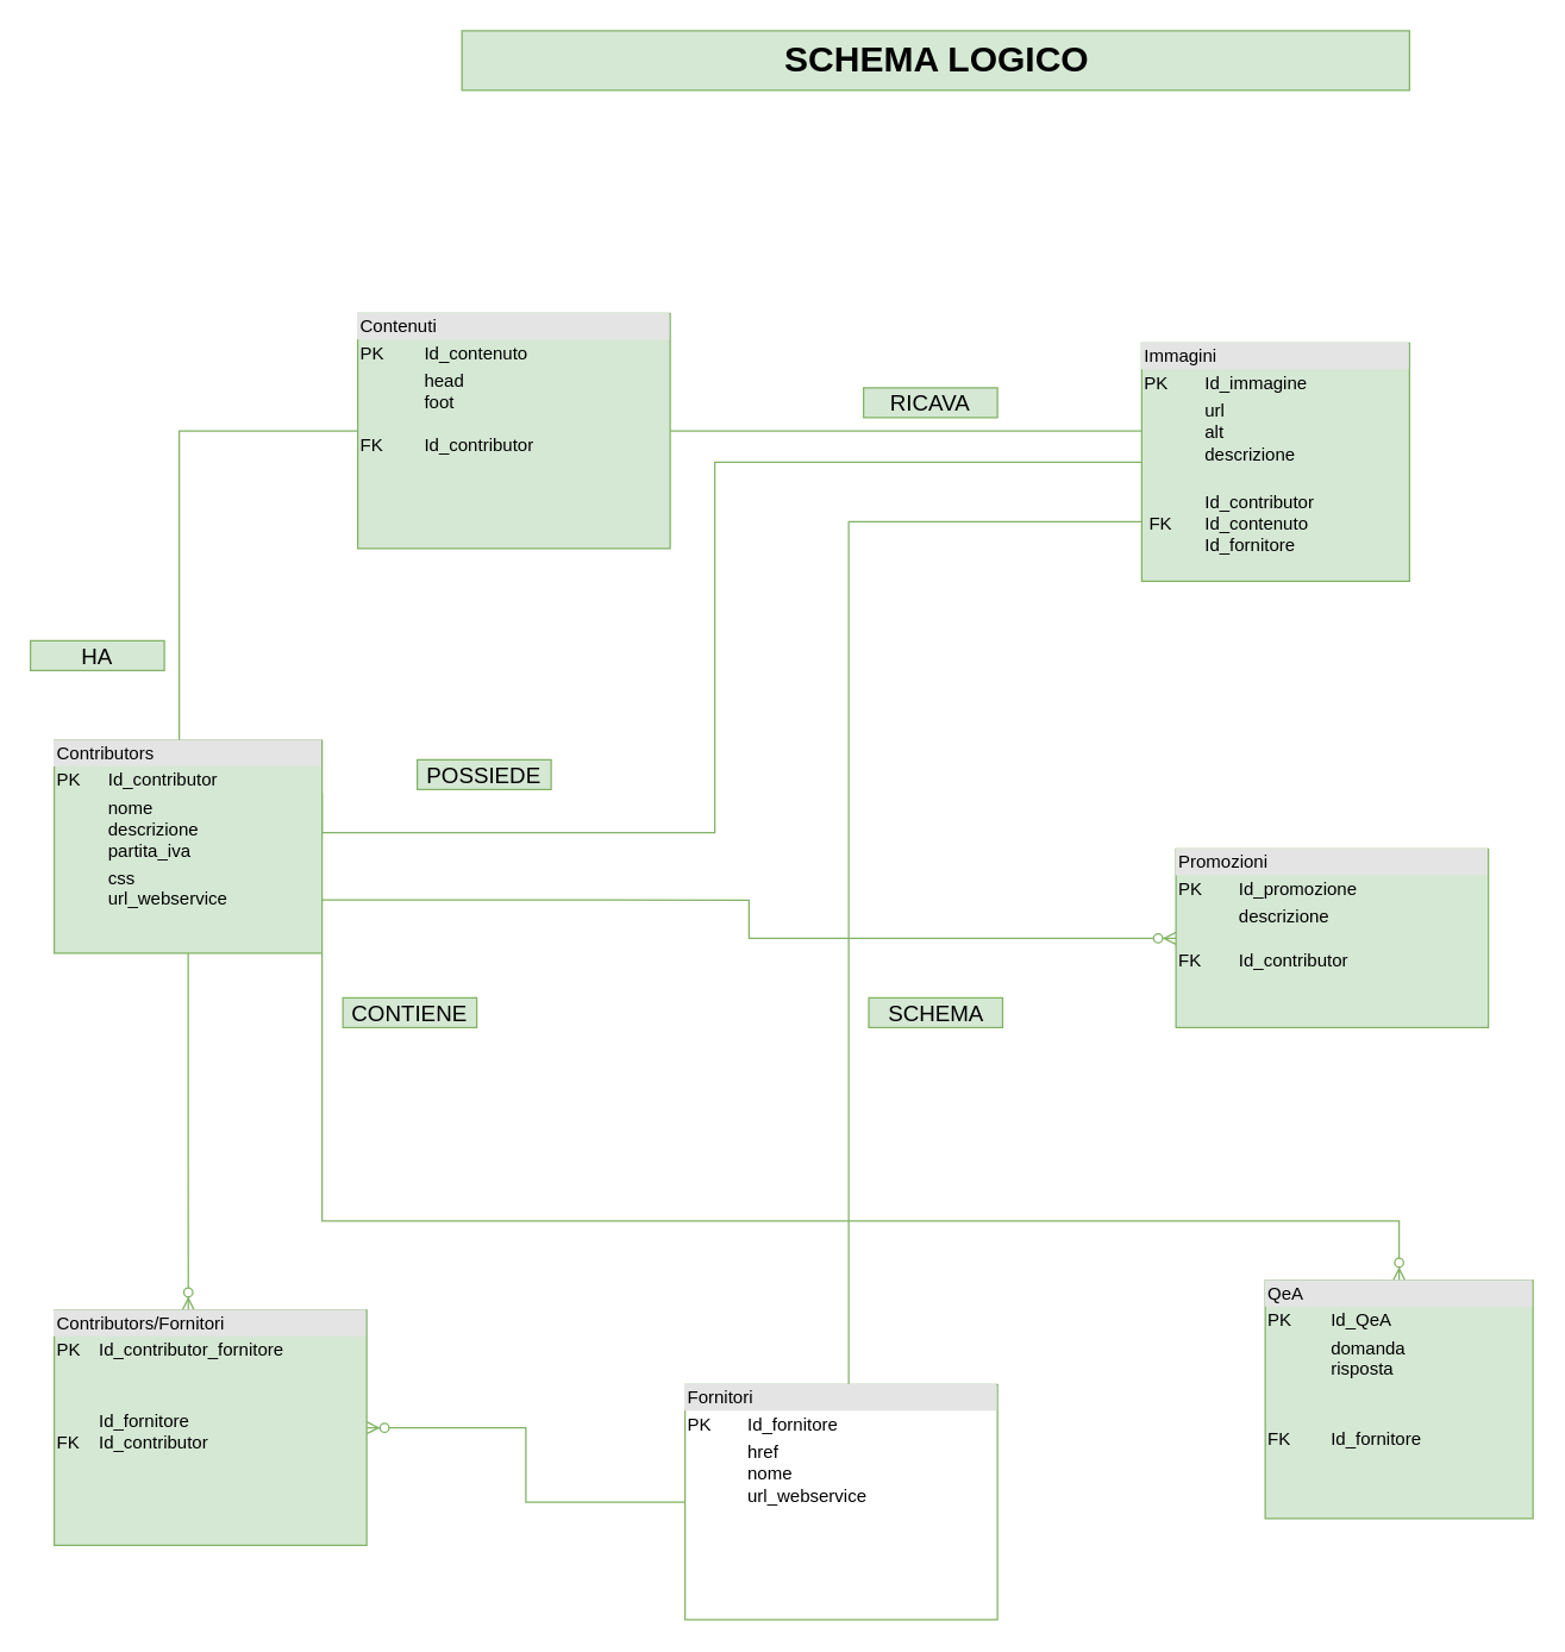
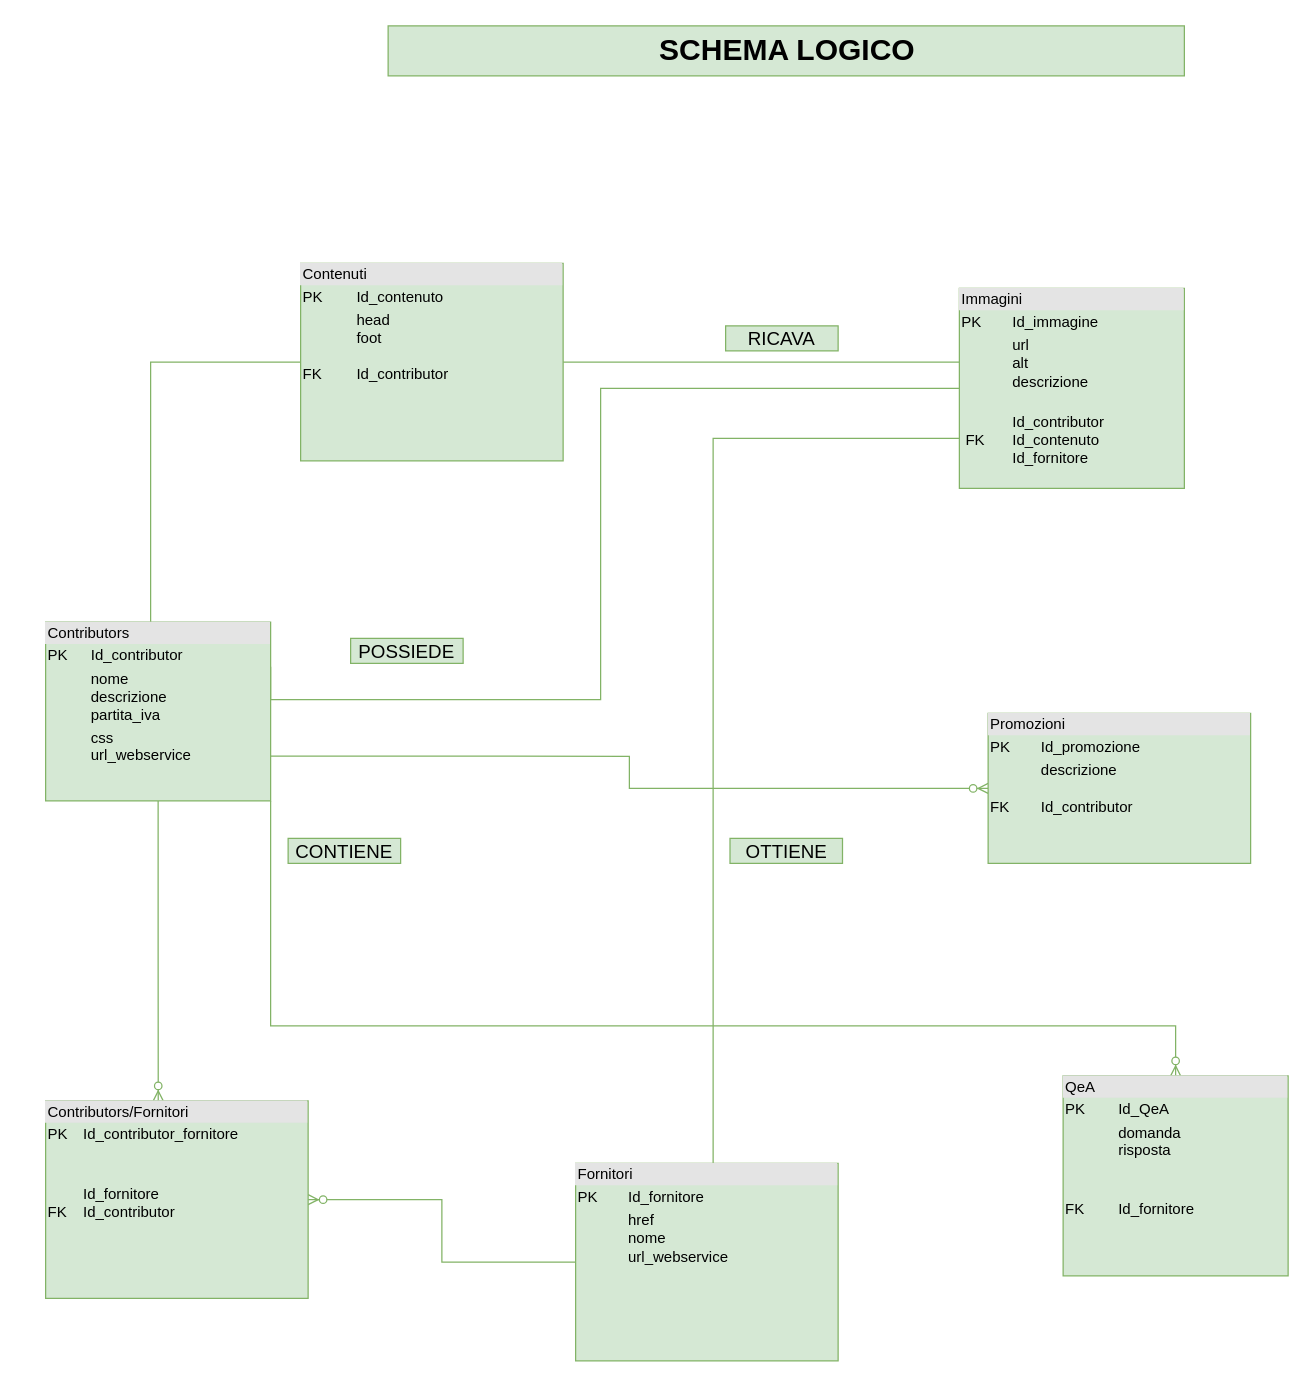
- <mxCell id="18" value="&lt;span style=&quot;font-size: 15px&quot;&gt;HA&lt;/span&gt;" style="text;html=1;align=center;verticalAlign=middle;whiteSpace=wrap;rounded=0;fillColor=#d5e8d4;strokeColor=#82b366;" parent="1" vertex="1"><mxGeometry x="20" y="430" width="90" height="20" as="geometry" /></mxCell>
- <mxCell id="22" value="&lt;span style=&quot;font-size: 15px&quot;&gt;SCHEMA&lt;/span&gt;" style="text;html=1;align=center;verticalAlign=middle;whiteSpace=wrap;rounded=0;fillColor=#d5e8d4;strokeColor=#82b366;" vertex="1" parent="1"><mxGeometry x="583.5" y="670" width="90" height="20" as="geometry" /></mxCell>
+ <mxCell id="22" value="&lt;span style=&quot;font-size: 15px&quot;&gt;OTTIENE&lt;/span&gt;" style="text;html=1;align=center;verticalAlign=middle;whiteSpace=wrap;rounded=0;fillColor=#d5e8d4;strokeColor=#82b366;" vertex="1" parent="1"><mxGeometry x="583.5" y="670" width="90" height="20" as="geometry" /></mxCell>
- <mxCell id="16" value="&lt;div style=&quot;box-sizing: border-box ; width: 100% ; background: #e4e4e4 ; padding: 2px&quot;&gt;Fornitori&lt;/div&gt;&lt;table style=&quot;width: 100% ; font-size: 1em&quot; cellpadding=&quot;2&quot; cellspacing=&quot;0&quot;&gt;&lt;tbody&gt;&lt;tr&gt;&lt;td&gt;PK&lt;/td&gt;&lt;td&gt;Id_fornitore&lt;br&gt;&lt;/td&gt;&lt;/tr&gt;&lt;tr&gt;&lt;td&gt;&lt;br&gt;&lt;br&gt;&lt;br&gt;&lt;br&gt;&lt;br&gt;&lt;br&gt;&lt;br&gt;&lt;br&gt;&lt;br&gt;&lt;br&gt;&lt;br&gt;&lt;br&gt;&lt;/td&gt;&lt;td&gt;href&lt;br&gt;nome&lt;br&gt;url_webservice&lt;br&gt;&lt;br&gt;&lt;br&gt;&lt;br&gt;&lt;br&gt;&lt;br&gt;&lt;br&gt;&lt;br&gt;&lt;br&gt;&lt;br&gt;&lt;/td&gt;&lt;/tr&gt;&lt;tr&gt;&lt;td&gt;&amp;nbsp;&lt;/td&gt;&lt;td&gt;&lt;br&gt;&lt;/td&gt;&lt;/tr&gt;&lt;/tbody&gt;&lt;/table&gt;" style="verticalAlign=top;align=left;overflow=fill;html=1;fillColor=#ffffff;strokeColor=#82b366;" parent="1" vertex="1"><mxGeometry x="460" y="930" width="210" height="158" as="geometry" /></mxCell>
+ <mxCell id="16" value="&lt;div style=&quot;box-sizing: border-box ; width: 100% ; background: #e4e4e4 ; padding: 2px&quot;&gt;Fornitori&lt;/div&gt;&lt;table style=&quot;width: 100% ; font-size: 1em&quot; cellpadding=&quot;2&quot; cellspacing=&quot;0&quot;&gt;&lt;tbody&gt;&lt;tr&gt;&lt;td&gt;PK&lt;/td&gt;&lt;td&gt;Id_fornitore&lt;br&gt;&lt;/td&gt;&lt;/tr&gt;&lt;tr&gt;&lt;td&gt;&lt;br&gt;&lt;br&gt;&lt;br&gt;&lt;br&gt;&lt;br&gt;&lt;br&gt;&lt;br&gt;&lt;br&gt;&lt;br&gt;&lt;br&gt;&lt;br&gt;&lt;br&gt;&lt;/td&gt;&lt;td&gt;href&lt;br&gt;nome&lt;br&gt;url_webservice&lt;br&gt;&lt;br&gt;&lt;br&gt;&lt;br&gt;&lt;br&gt;&lt;br&gt;&lt;br&gt;&lt;br&gt;&lt;br&gt;&lt;br&gt;&lt;/td&gt;&lt;/tr&gt;&lt;tr&gt;&lt;td&gt;&amp;nbsp;&lt;/td&gt;&lt;td&gt;&lt;br&gt;&lt;/td&gt;&lt;/tr&gt;&lt;/tbody&gt;&lt;/table&gt;" style="verticalAlign=top;align=left;overflow=fill;html=1;fillColor=#d5e8d4;strokeColor=#82b366;" parent="1" vertex="1"><mxGeometry x="460" y="930" width="210" height="158" as="geometry" /></mxCell>
